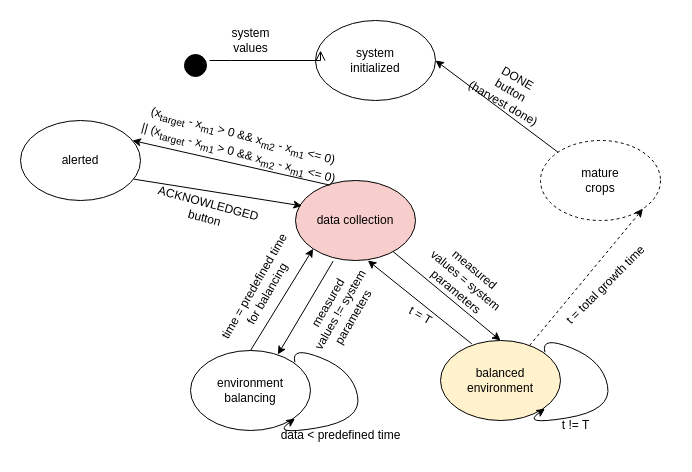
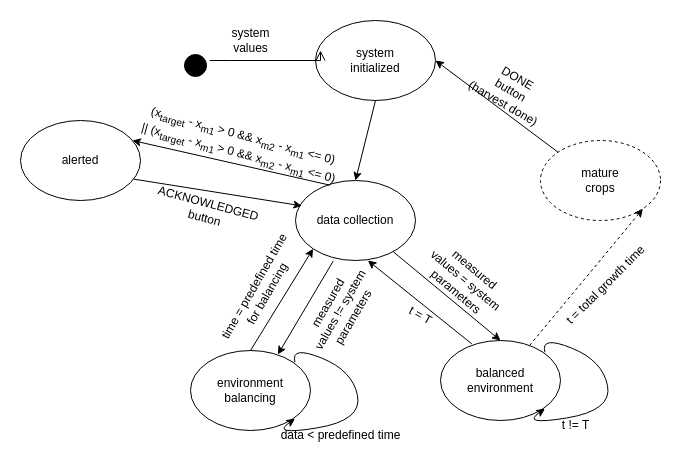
+ <mxCell id="7" value="" style="endArrow=classic;html=1;rounded=0;exitX=0.5;exitY=1;exitDx=0;exitDy=0;entryX=0.5;entryY=0;entryDx=0;entryDy=0;" parent="1" source="2" target="3" edge="1"><mxGeometry width="50" height="50" relative="1" as="geometry"><mxPoint x="370" y="150" as="sourcePoint" /><mxPoint x="420" y="100" as="targetPoint" /></mxGeometry></mxCell>
- <mxCell id="3" value="data collection" style="ellipse;whiteSpace=wrap;html=1;fillColor=#f8cecc;" parent="1" vertex="1"><mxGeometry x="295" y="180" width="120" height="80" as="geometry" /></mxCell>
+ <mxCell id="3" value="data collection" style="ellipse;whiteSpace=wrap;html=1;" parent="1" vertex="1"><mxGeometry x="295" y="180" width="120" height="80" as="geometry" /></mxCell>
- <mxCell id="4" value="balanced&lt;br&gt;environment" style="ellipse;whiteSpace=wrap;html=1;fillColor=#fff2cc;" parent="1" vertex="1"><mxGeometry x="440" y="340" width="120" height="80" as="geometry" /></mxCell>
+ <mxCell id="4" value="balanced&lt;br&gt;environment" style="ellipse;whiteSpace=wrap;html=1;" parent="1" vertex="1"><mxGeometry x="440" y="340" width="120" height="80" as="geometry" /></mxCell>
